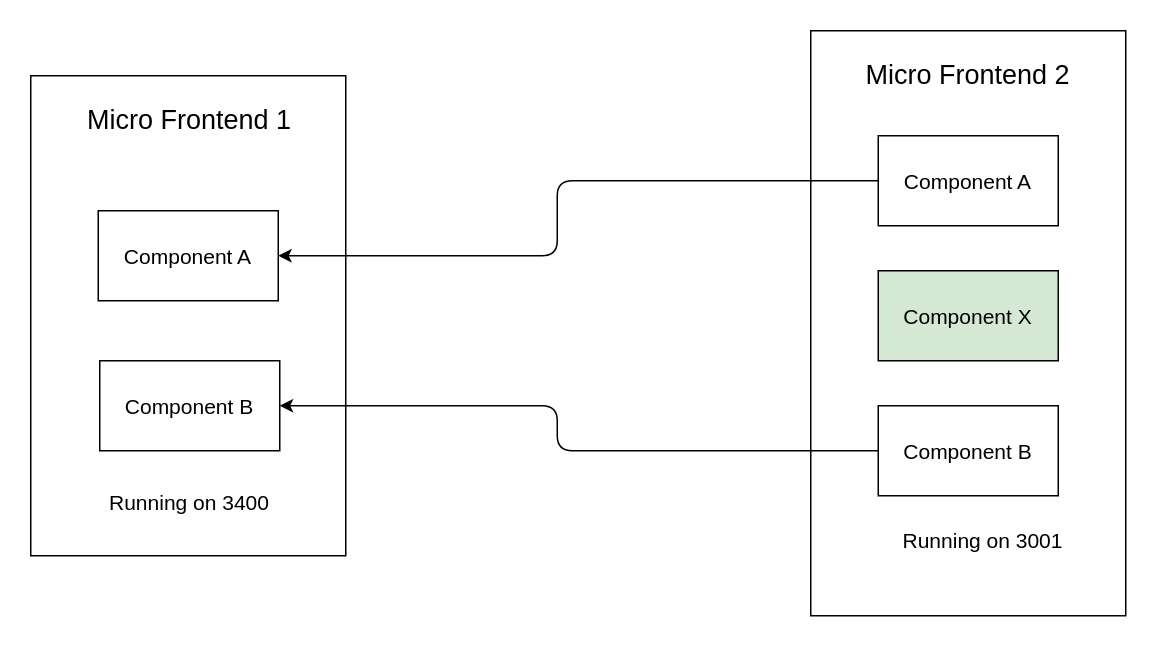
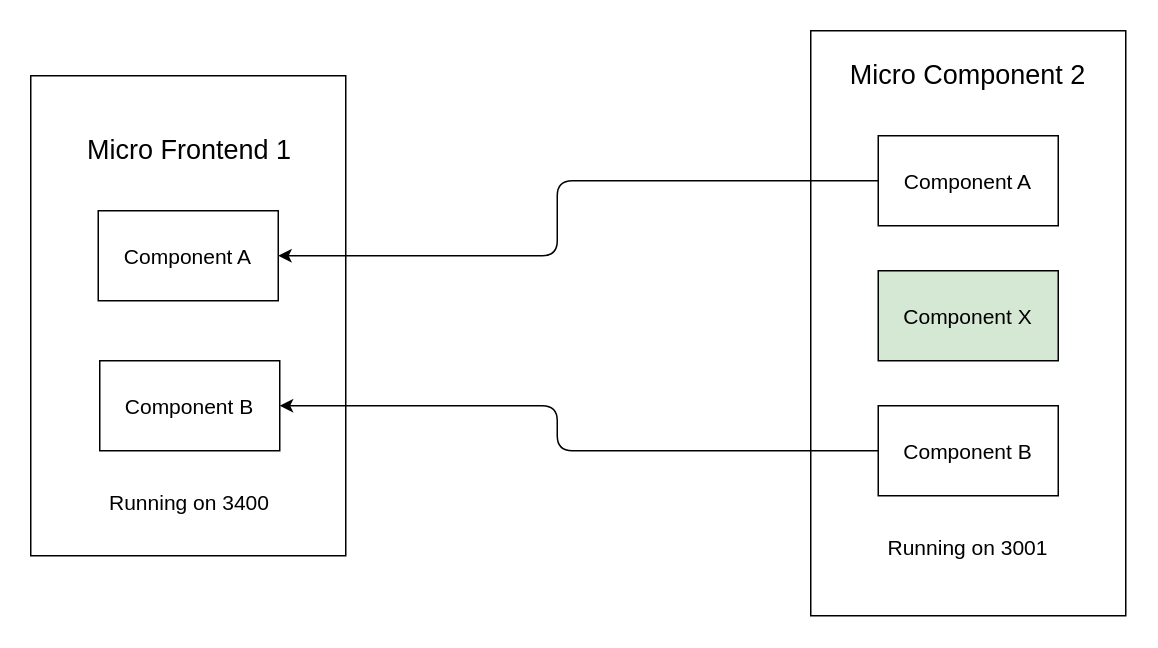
- <mxCell id="4" value="&lt;font style=&quot;font-size: 18px&quot;&gt;Micro Frontend 2&lt;/font&gt;" style="text;html=1;strokeColor=none;fillColor=none;align=center;verticalAlign=middle;whiteSpace=wrap;rounded=0;" parent="1" vertex="1"><mxGeometry x="560" y="20" width="170" height="60" as="geometry" /></mxCell>
+ <mxCell id="4" value="&lt;font style=&quot;font-size: 18px&quot;&gt;Micro Component 2&lt;/font&gt;" style="text;html=1;strokeColor=none;fillColor=none;align=center;verticalAlign=middle;whiteSpace=wrap;rounded=0;" parent="1" vertex="1"><mxGeometry x="560" y="20" width="170" height="60" as="geometry" /></mxCell>
- <mxCell id="5" value="&lt;font style=&quot;font-size: 18px&quot;&gt;Micro Frontend 1&lt;/font&gt;" style="text;html=1;strokeColor=none;fillColor=none;align=center;verticalAlign=middle;whiteSpace=wrap;rounded=0;" parent="1" vertex="1"><mxGeometry x="41" y="50" width="170" height="60" as="geometry" /></mxCell>
+ <mxCell id="5" value="&lt;font style=&quot;font-size: 18px&quot;&gt;Micro Frontend 1&lt;/font&gt;" style="text;html=1;strokeColor=none;fillColor=none;align=center;verticalAlign=middle;whiteSpace=wrap;rounded=0;" parent="1" vertex="1"><mxGeometry x="41" y="70" width="170" height="60" as="geometry" /></mxCell>
- <mxCell id="11" value="&lt;font style=&quot;font-size: 14px&quot;&gt;Running on 3001&lt;/font&gt;" style="text;html=1;strokeColor=none;fillColor=none;align=center;verticalAlign=middle;whiteSpace=wrap;rounded=0;" parent="1" vertex="1"><mxGeometry x="580" y="345" width="150" height="30" as="geometry" /></mxCell>
+ <mxCell id="11" value="&lt;font style=&quot;font-size: 14px&quot;&gt;Running on 3001&lt;/font&gt;" style="text;html=1;strokeColor=none;fillColor=none;align=center;verticalAlign=middle;whiteSpace=wrap;rounded=0;" parent="1" vertex="1"><mxGeometry x="570" y="350" width="150" height="30" as="geometry" /></mxCell>
